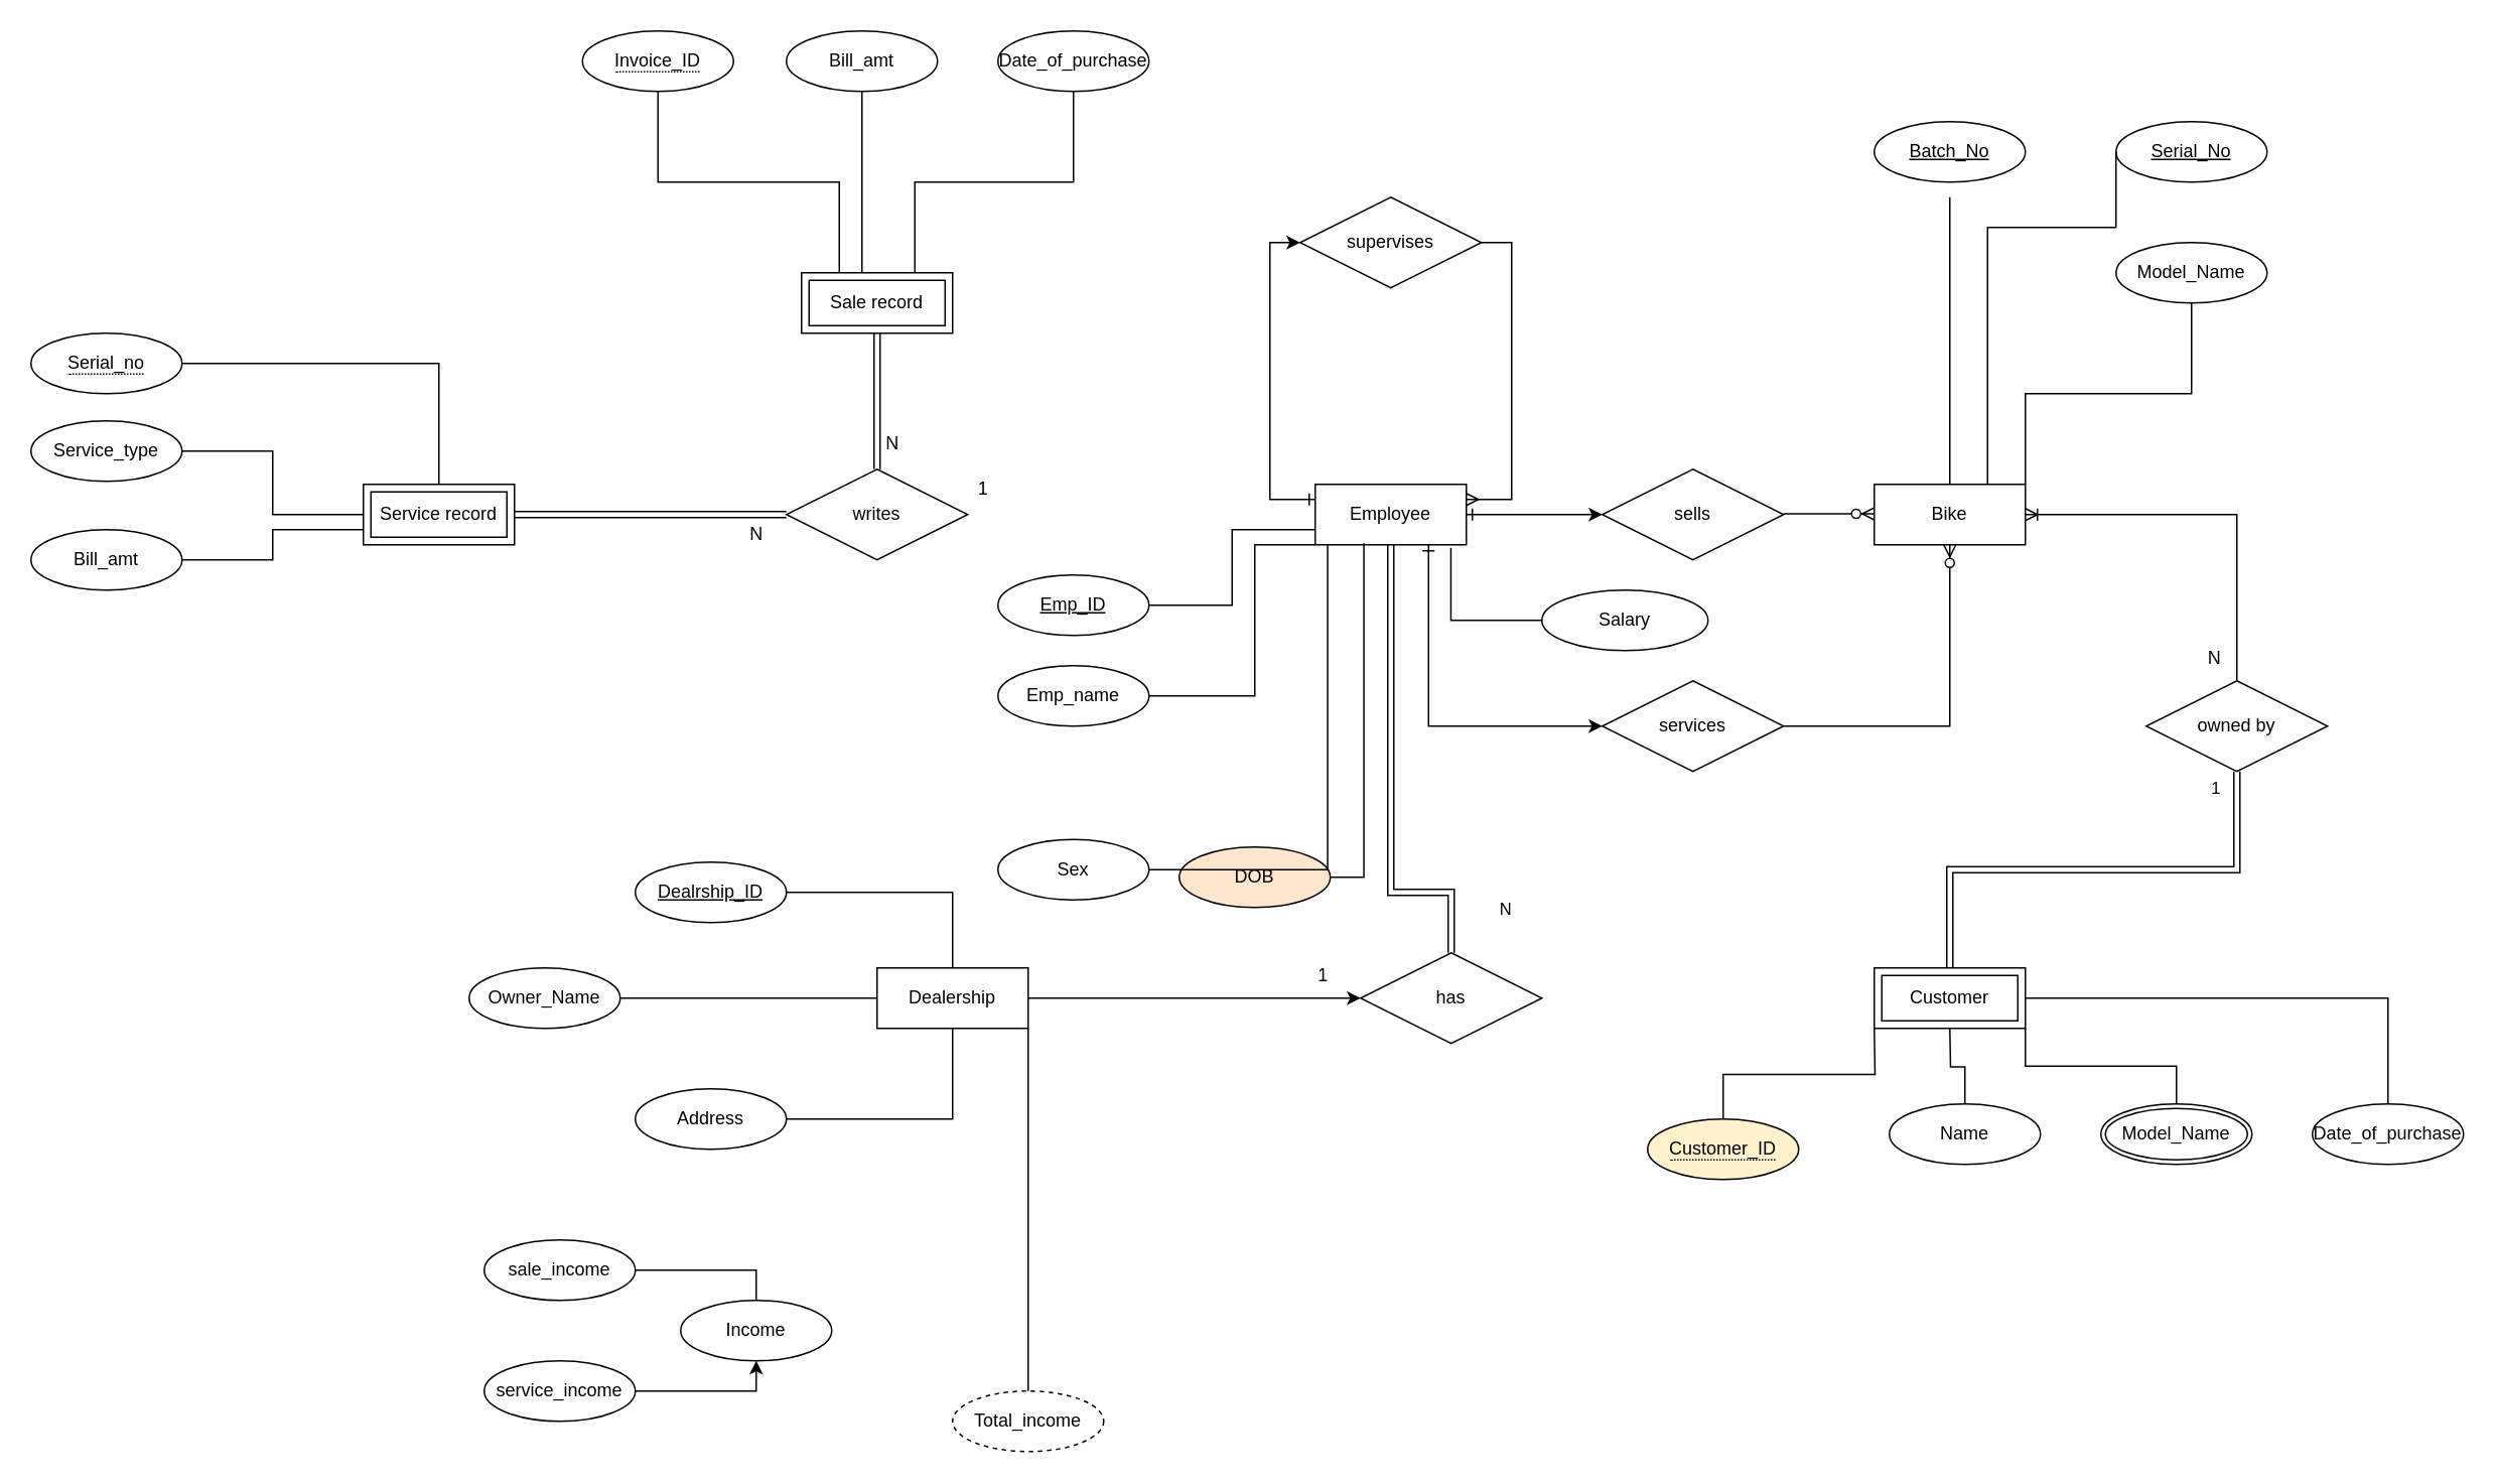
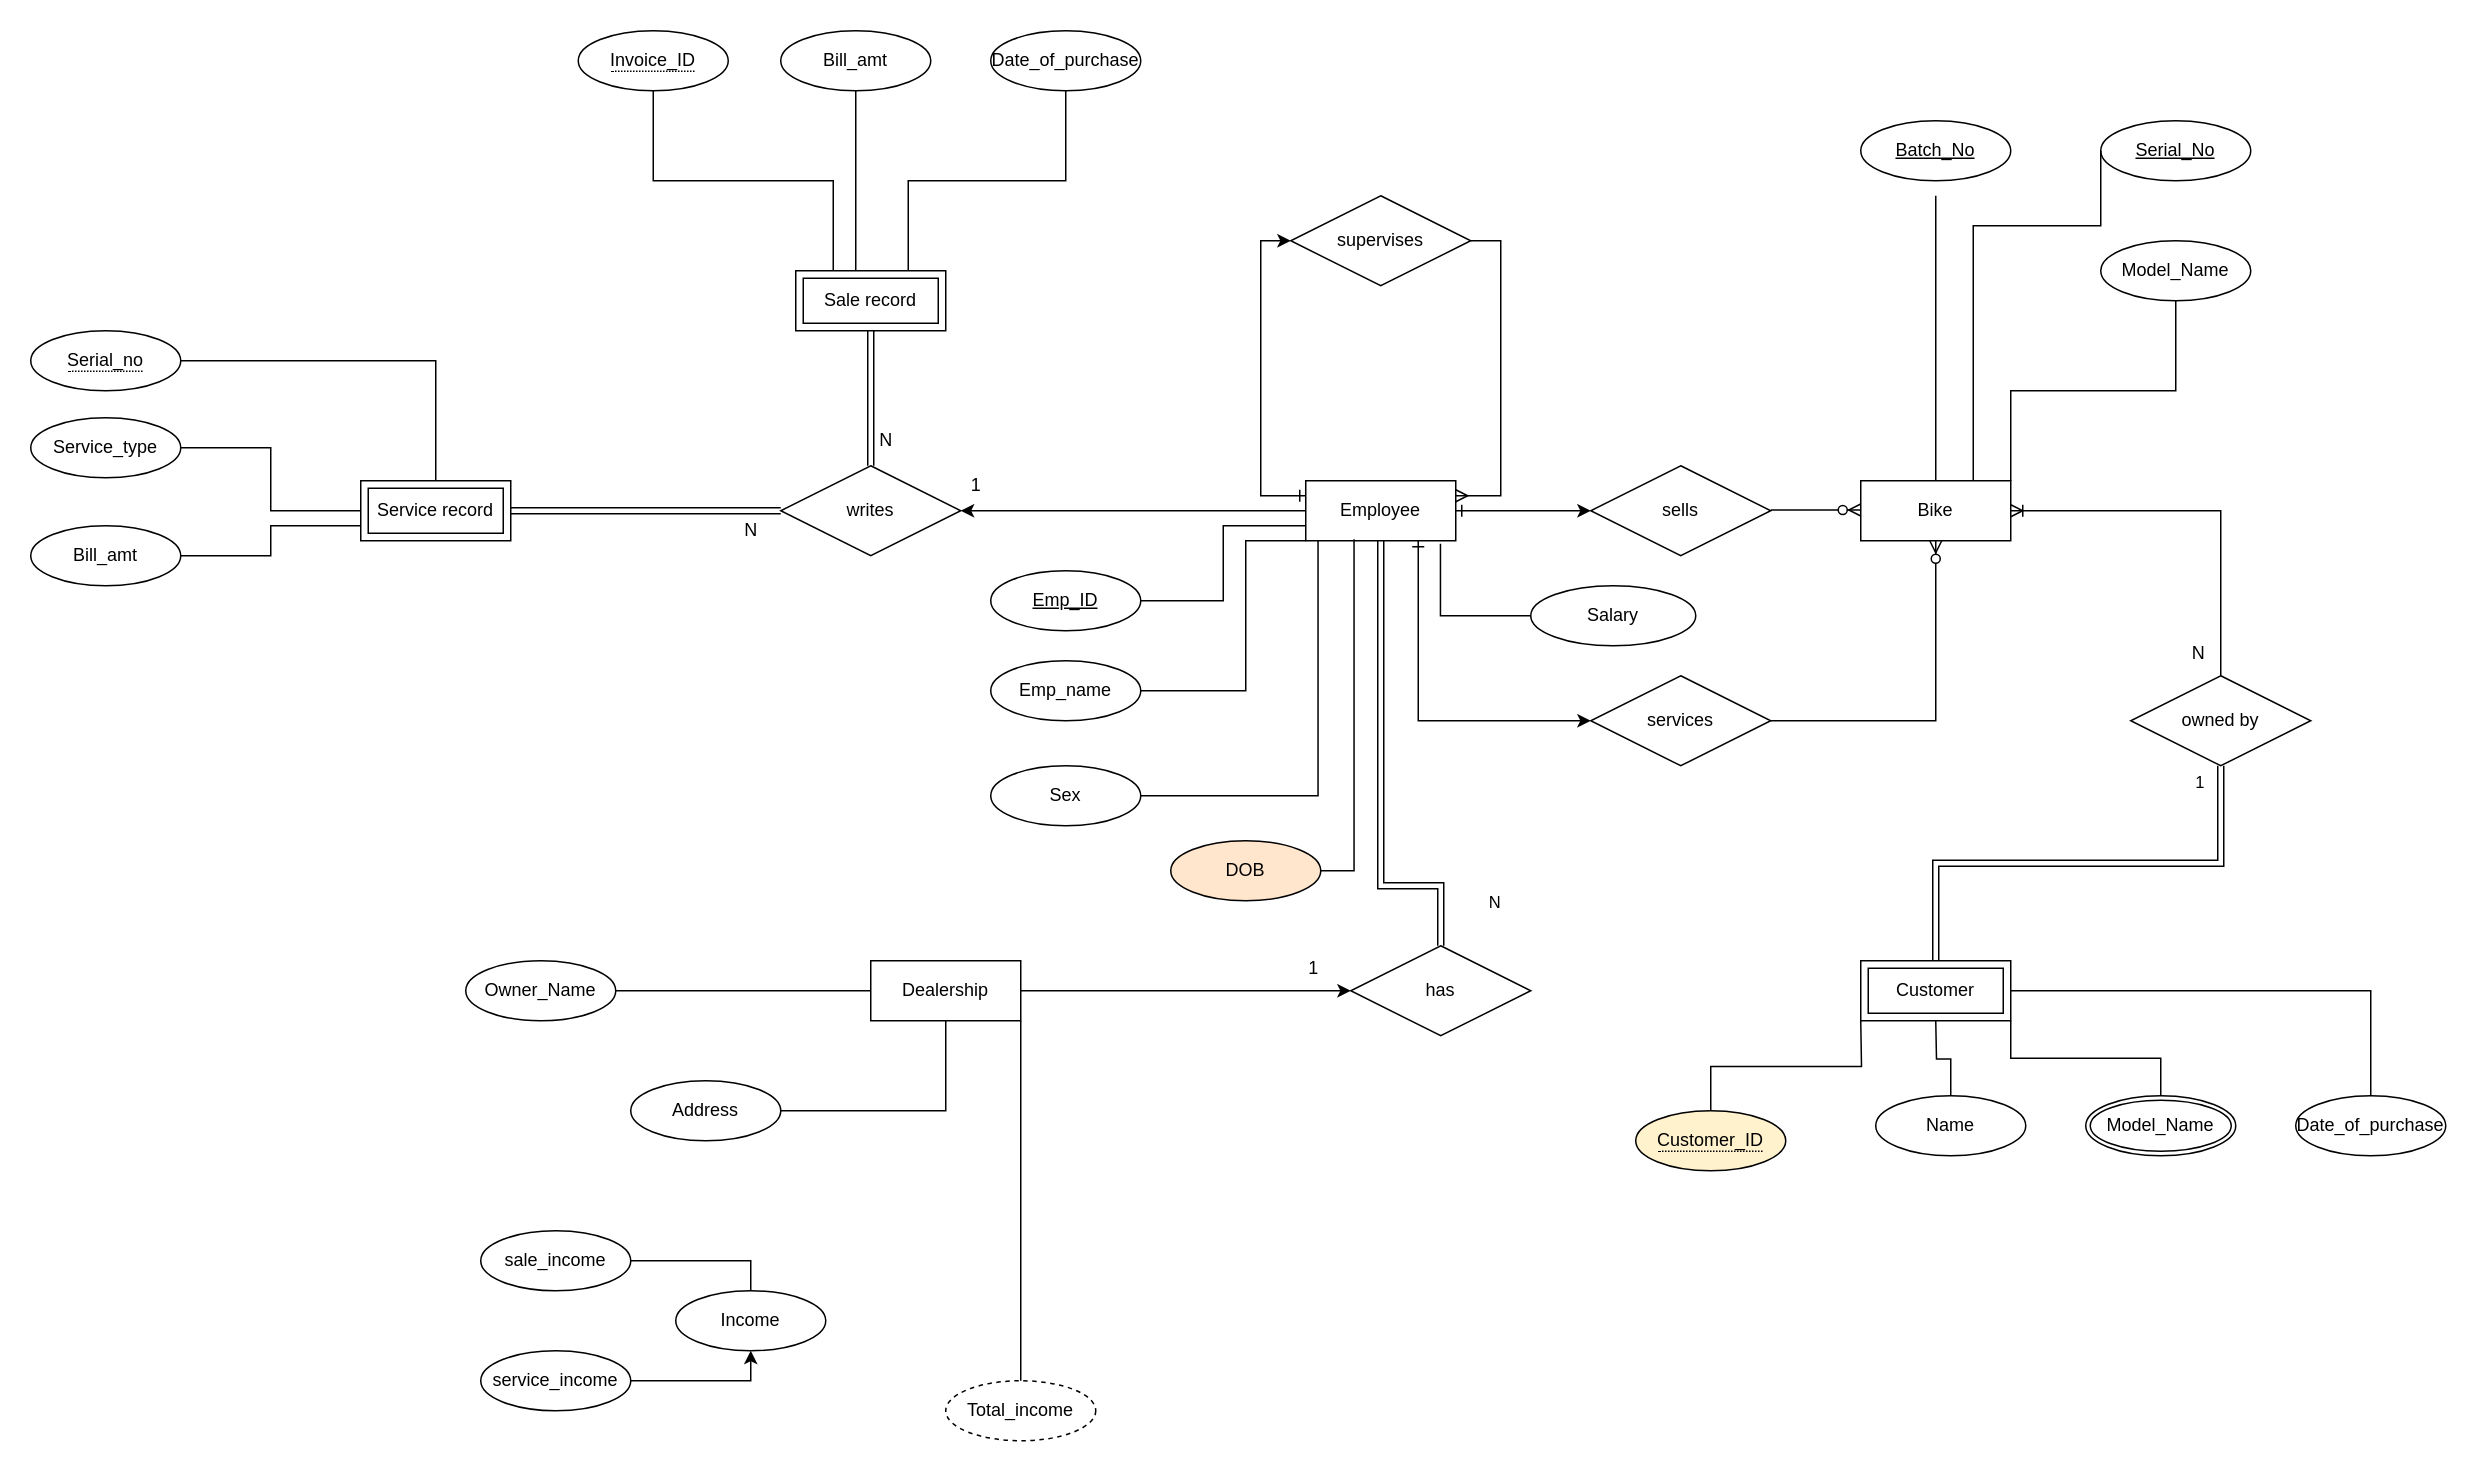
+ <mxCell id="8" style="rounded=0;orthogonalLoop=1;jettySize=auto;html=1;exitX=0;exitY=0.5;exitDx=0;exitDy=0;entryX=1;entryY=0.5;entryDx=0;entryDy=0;" parent="1" source="10" target="23" edge="1"><mxGeometry relative="1" as="geometry" /></mxCell>
- <mxCell id="37" value="Sex" style="ellipse;whiteSpace=wrap;html=1;align=center;" parent="1" vertex="1"><mxGeometry x="660" y="555" width="100" height="40" as="geometry" /></mxCell>
+ <mxCell id="37" value="Sex" style="ellipse;whiteSpace=wrap;html=1;align=center;" parent="1" vertex="1"><mxGeometry x="660" y="510" width="100" height="40" as="geometry" /></mxCell>
- <mxCell id="30" value="Dealrship_ID" style="ellipse;whiteSpace=wrap;html=1;align=center;fontStyle=4;" parent="1" vertex="1"><mxGeometry x="420" y="570" width="100" height="40" as="geometry" /></mxCell>
- <mxCell id="29" style="edgeStyle=orthogonalEdgeStyle;rounded=0;orthogonalLoop=1;jettySize=auto;html=1;exitX=1;exitY=0.5;exitDx=0;exitDy=0;entryX=0.5;entryY=0;entryDx=0;entryDy=0;endArrow=none;endFill=0;" parent="1" source="30" target="3" edge="1"><mxGeometry relative="1" as="geometry" /></mxCell>
